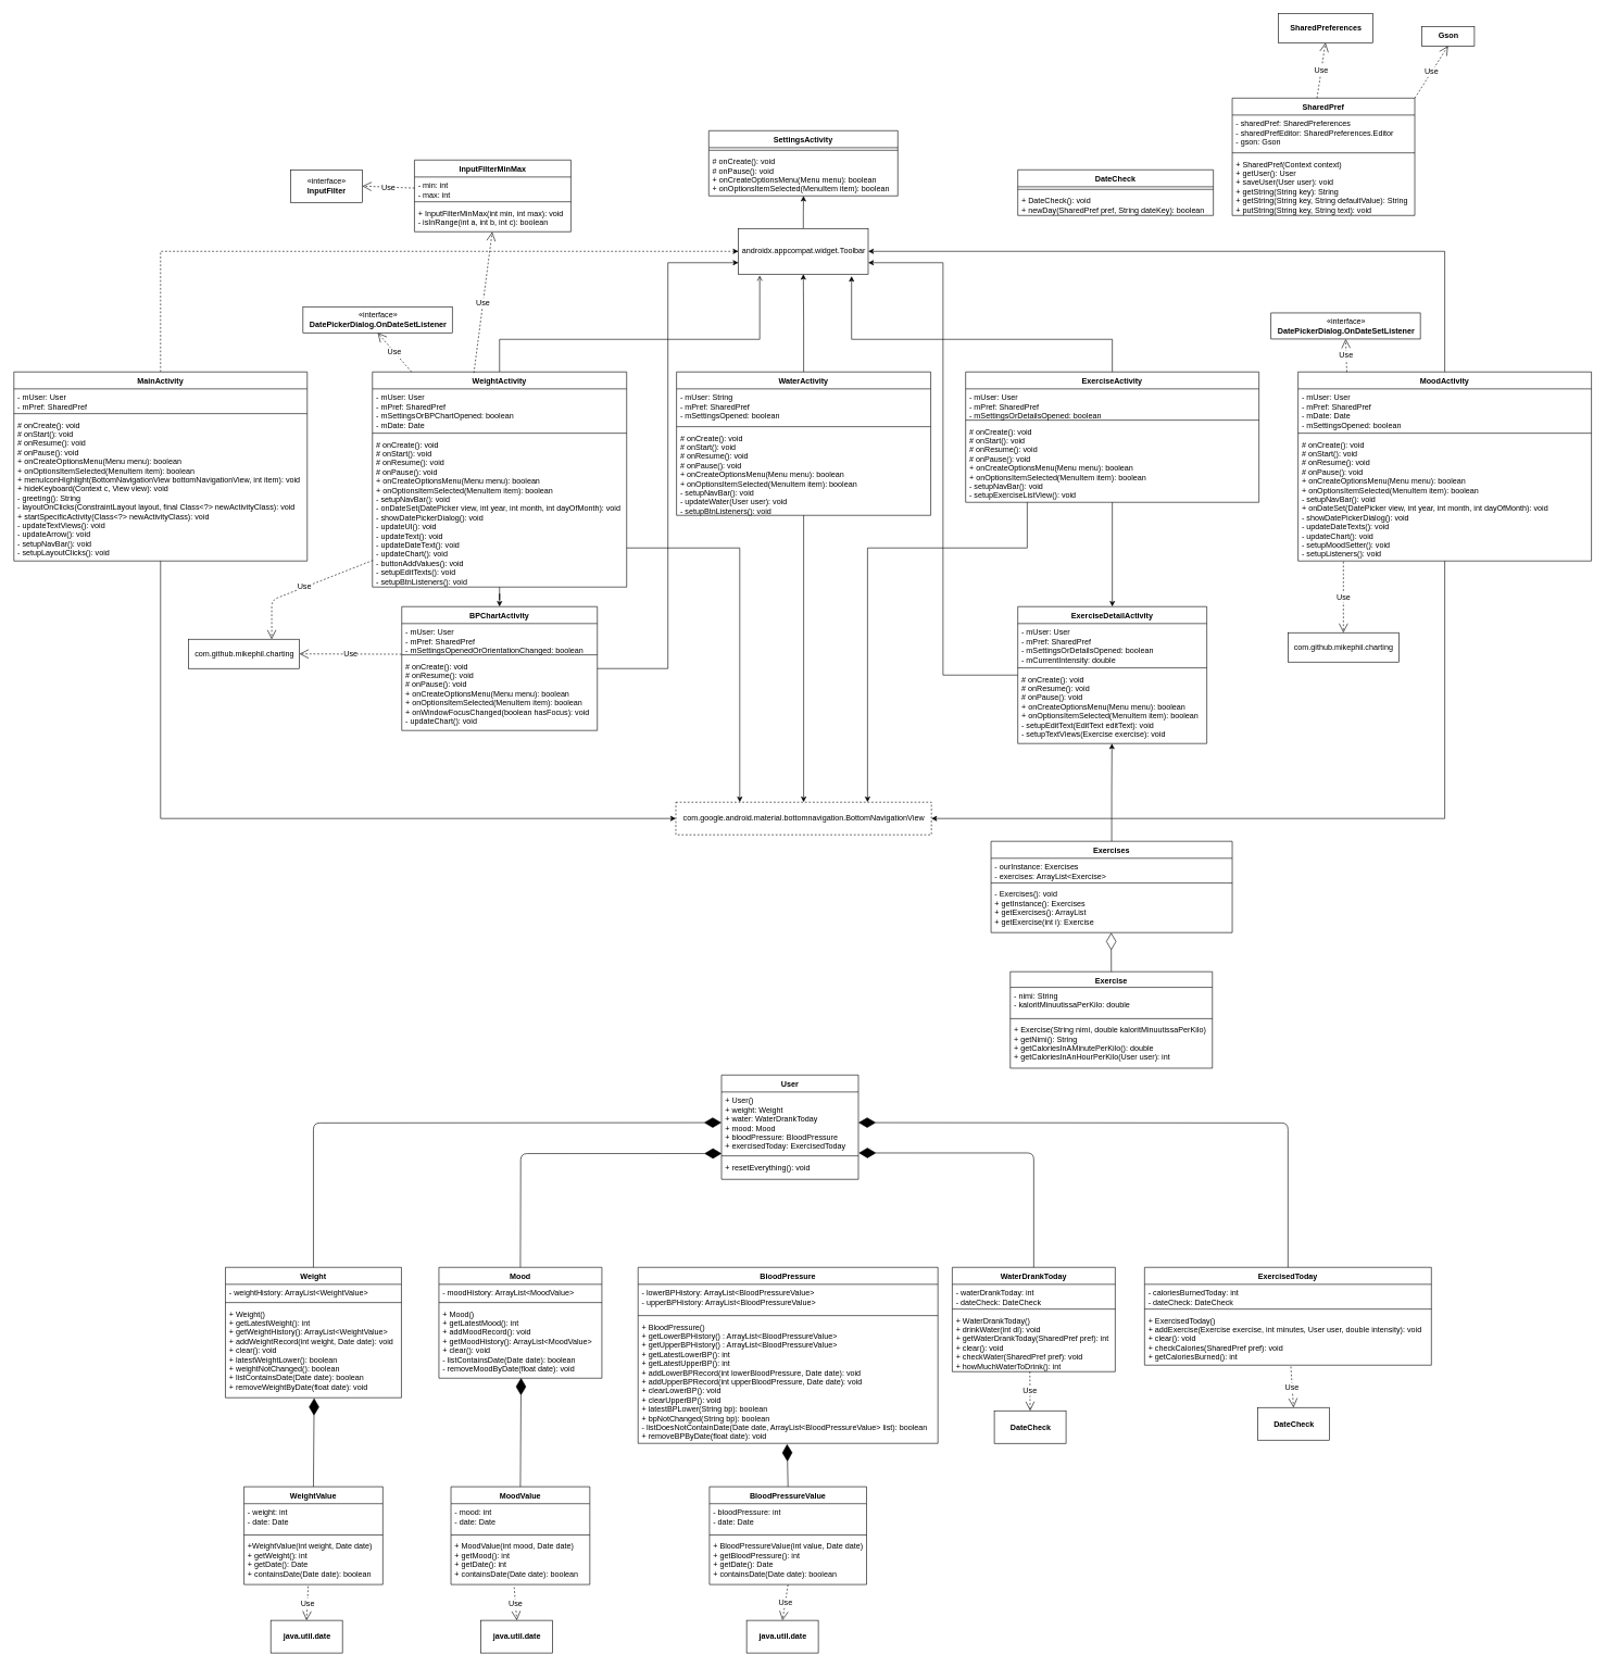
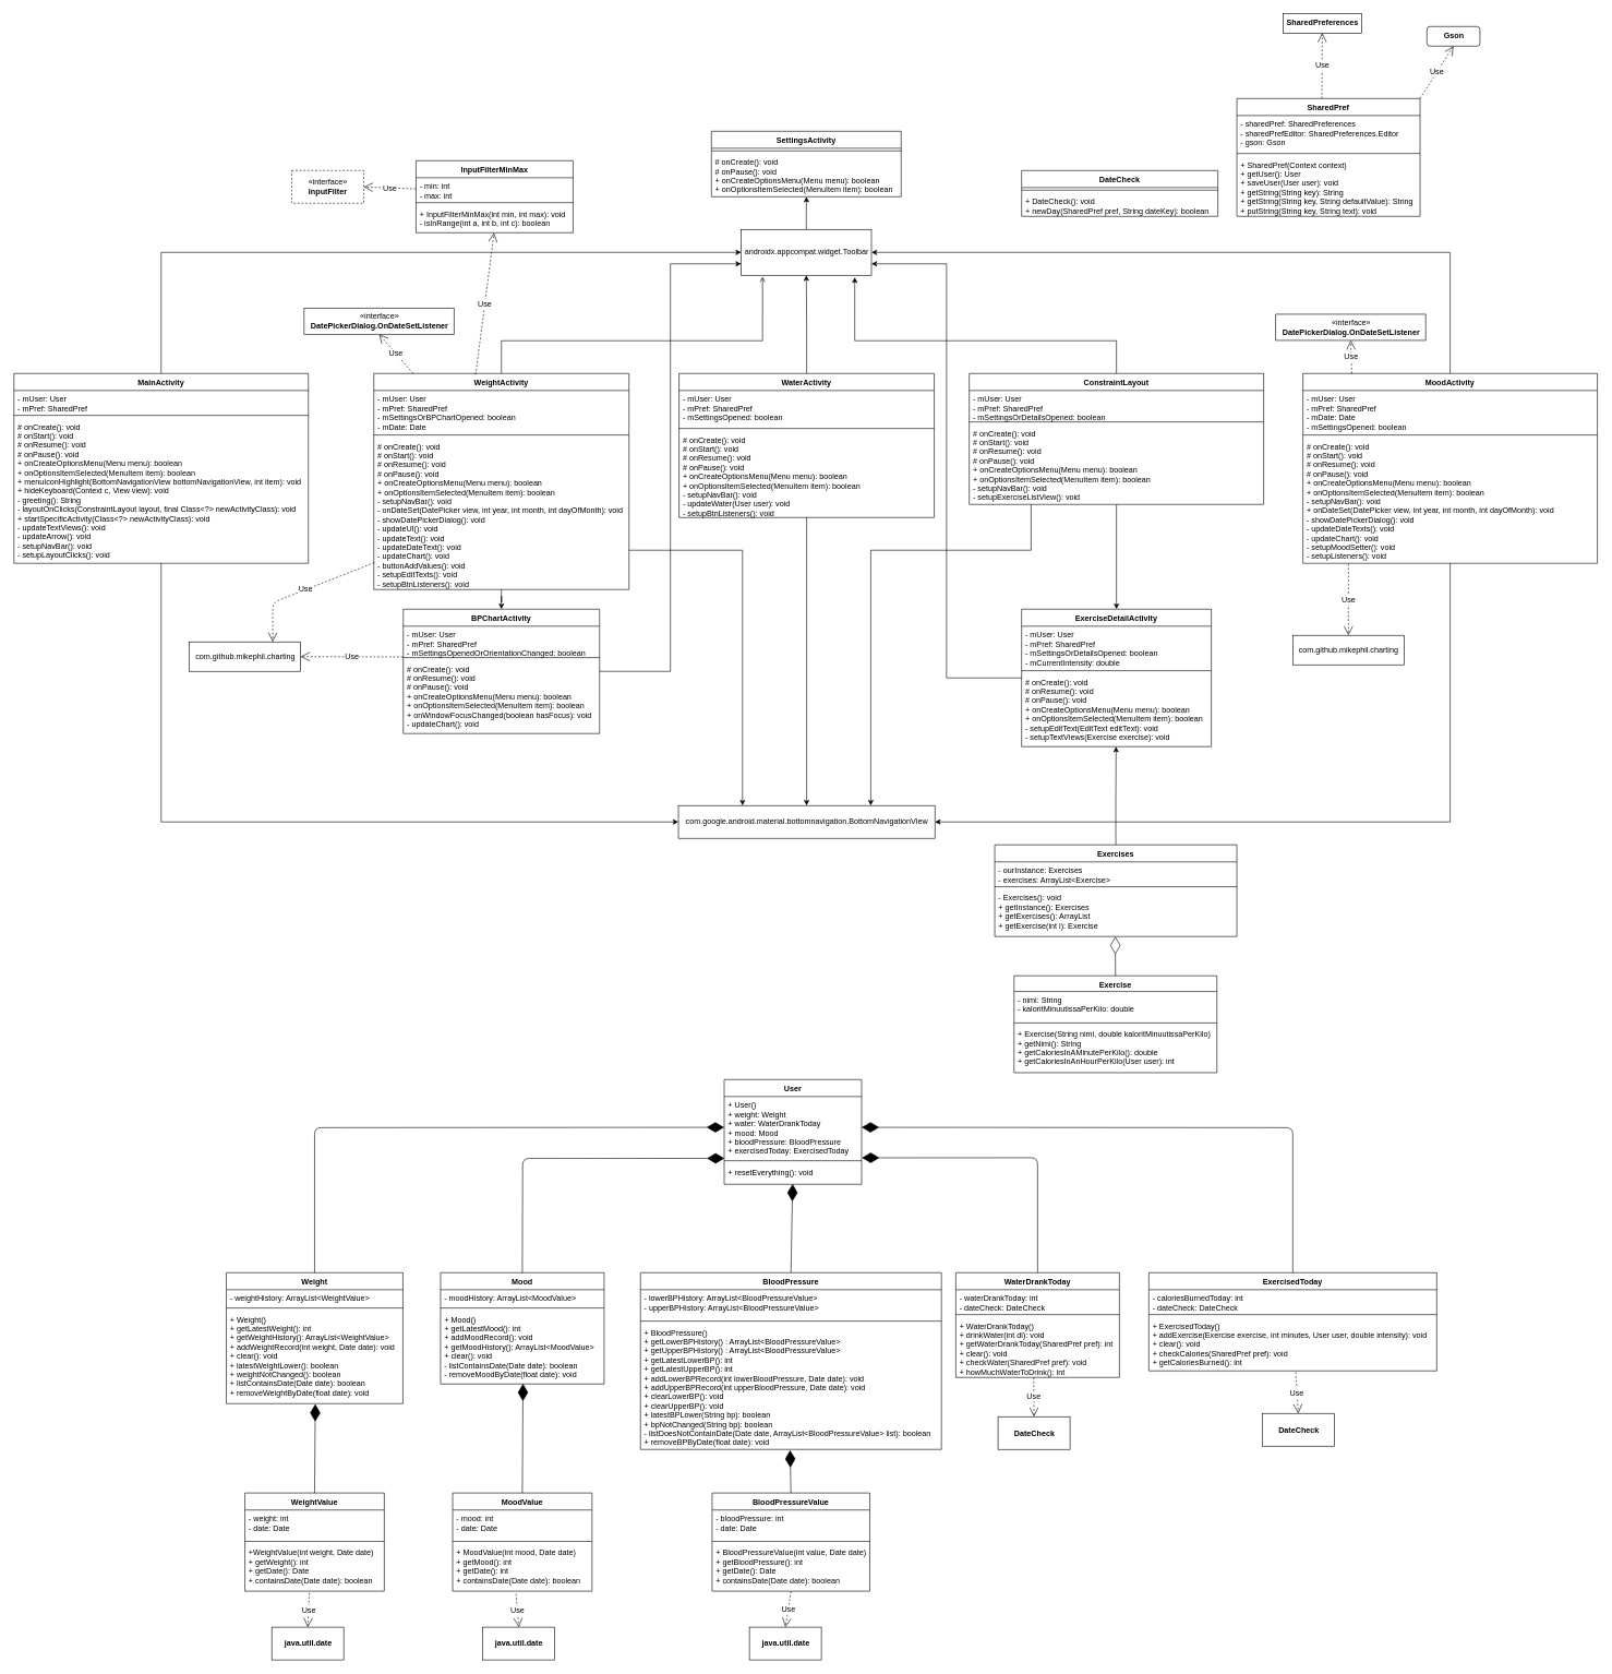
- <mxCell id="124" value="&lt;b&gt;SharedPreferences&lt;/b&gt;" style="html=1;fontFamily=Helvetica;fontSize=12;" vertex="1" parent="1"><mxGeometry x="1960" y="20" width="145" height="45" as="geometry" /></mxCell>
+ <mxCell id="124" value="&lt;b&gt;SharedPreferences&lt;/b&gt;" style="html=1;fontFamily=Helvetica;fontSize=12;" vertex="1" parent="1"><mxGeometry x="1960" y="20" width="120" height="30" as="geometry" /></mxCell>
- <mxCell id="126" value="&lt;b&gt;Gson&lt;/b&gt;" style="html=1;fontFamily=Helvetica;fontSize=12;" vertex="1" parent="1"><mxGeometry x="2180" y="40" width="81" height="30" as="geometry" /></mxCell>
+ <mxCell id="126" value="&lt;b&gt;Gson&lt;/b&gt;" style="html=1;fontFamily=Helvetica;fontSize=12;rounded=1;" vertex="1" parent="1"><mxGeometry x="2180" y="40" width="81" height="30" as="geometry" /></mxCell>
- <mxCell id="122" value="«interface»&lt;br&gt;&lt;b&gt;InputFilter&lt;/b&gt;" style="html=1;fontFamily=Helvetica;fontSize=12;" vertex="1" parent="1"><mxGeometry x="445" y="260" width="110" height="50" as="geometry" /></mxCell>
+ <mxCell id="122" value="«interface»&lt;br&gt;&lt;b&gt;InputFilter&lt;/b&gt;" style="html=1;fontFamily=Helvetica;fontSize=12;dashed=1;" vertex="1" parent="1"><mxGeometry x="445" y="260" width="110" height="50" as="geometry" /></mxCell>
- <mxCell id="2" style="edgeStyle=orthogonalEdgeStyle;rounded=0;orthogonalLoop=1;jettySize=auto;html=1;entryX=0;entryY=0.5;entryDx=0;entryDy=0;fontFamily=Helvetica;fontSize=12;dashed=1;" edge="1" parent="1" source="4" target="98"><mxGeometry relative="1" as="geometry"><Array as="points"><mxPoint x="246" y="385" /></Array></mxGeometry></mxCell>
+ <mxCell id="2" style="edgeStyle=orthogonalEdgeStyle;rounded=0;orthogonalLoop=1;jettySize=auto;html=1;entryX=0;entryY=0.5;entryDx=0;entryDy=0;fontFamily=Helvetica;fontSize=12;" edge="1" parent="1" source="4" target="98"><mxGeometry relative="1" as="geometry"><Array as="points"><mxPoint x="246" y="385" /></Array></mxGeometry></mxCell>
- <mxCell id="19" value="ExerciseActivity" style="swimlane;fontStyle=1;align=center;verticalAlign=top;childLayout=stackLayout;horizontal=1;startSize=26;horizontalStack=0;resizeParent=1;resizeParentMax=0;resizeLast=0;collapsible=1;marginBottom=0;" vertex="1" parent="1"><mxGeometry x="1480.5" y="570" width="450" height="200" as="geometry" /></mxCell>
+ <mxCell id="19" value="ConstraintLayout" style="swimlane;fontStyle=1;align=center;verticalAlign=top;childLayout=stackLayout;horizontal=1;startSize=26;horizontalStack=0;resizeParent=1;resizeParentMax=0;resizeLast=0;collapsible=1;marginBottom=0;" vertex="1" parent="1"><mxGeometry x="1480.5" y="570" width="450" height="200" as="geometry" /></mxCell>
- <mxCell id="45" value="- mUser: String&#10;- mPref: SharedPref&#10;- mSettingsOpened: boolean" style="text;strokeColor=none;fillColor=none;align=left;verticalAlign=top;spacingLeft=4;spacingRight=4;overflow=hidden;rotatable=0;points=[[0,0.5],[1,0.5]];portConstraint=eastwest;" vertex="1" parent="44"><mxGeometry y="26" width="390" height="54" as="geometry" /></mxCell>
+ <mxCell id="45" value="- mUser: User&#10;- mPref: SharedPref&#10;- mSettingsOpened: boolean" style="text;strokeColor=none;fillColor=none;align=left;verticalAlign=top;spacingLeft=4;spacingRight=4;overflow=hidden;rotatable=0;points=[[0,0.5],[1,0.5]];portConstraint=eastwest;" vertex="1" parent="44"><mxGeometry y="26" width="390" height="54" as="geometry" /></mxCell>
- <mxCell id="99" value="com.google.android.material.bottomnavigation.BottomNavigationView" style="html=1;fontFamily=Helvetica;fontSize=12;dashed=1;" vertex="1" parent="1"><mxGeometry x="1036" y="1230" width="392" height="50" as="geometry" /></mxCell>
+ <mxCell id="99" value="com.google.android.material.bottomnavigation.BottomNavigationView" style="html=1;fontFamily=Helvetica;fontSize=12;" vertex="1" parent="1"><mxGeometry x="1036" y="1230" width="392" height="50" as="geometry" /></mxCell>
+ <mxCell id="130" value="" style="endArrow=diamondThin;endFill=1;endSize=24;html=1;fontFamily=Helvetica;fontSize=12;exitX=0.5;exitY=0;exitDx=0;exitDy=0;entryX=0.498;entryY=0.984;entryDx=0;entryDy=0;entryPerimeter=0;" edge="1" parent="1" source="67" target="54"><mxGeometry width="160" relative="1" as="geometry"><mxPoint x="1125" y="1890" as="sourcePoint" /><mxPoint x="1208" y="1880" as="targetPoint" /></mxGeometry></mxCell>
